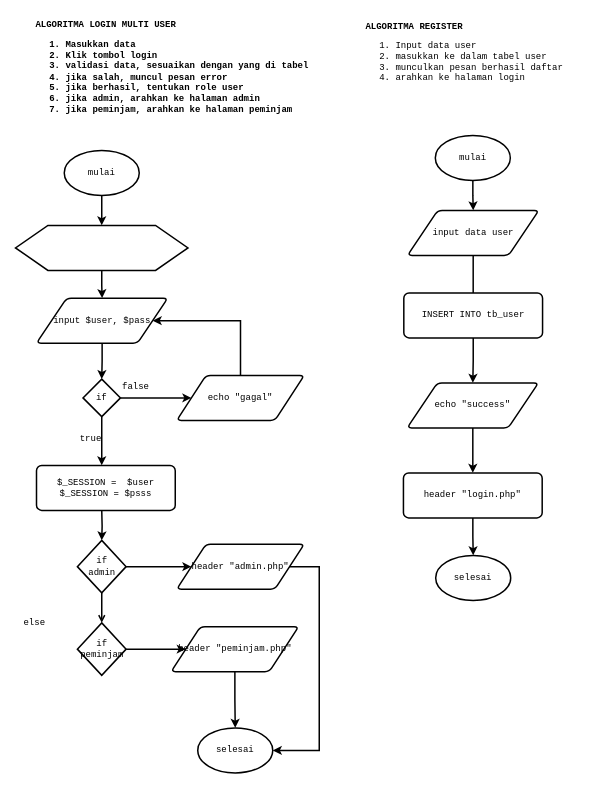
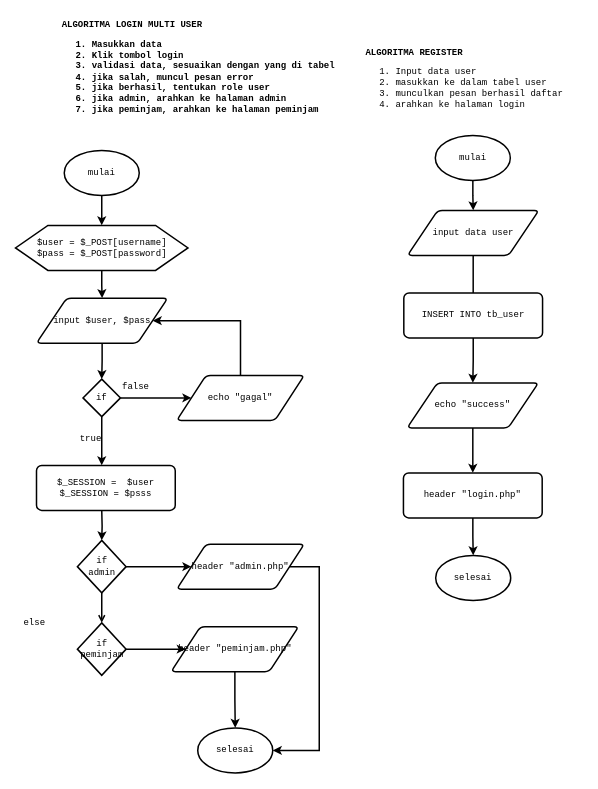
- <mxCell id="5" value="&lt;b&gt;ALGORITMA REGISTER&lt;/b&gt;&lt;br&gt;&lt;ol&gt;&lt;li&gt;Input data user&lt;/li&gt;&lt;li&gt;masukkan ke dalam tabel user&lt;/li&gt;&lt;li&gt;munculkan pesan berhasil daftar&lt;/li&gt;&lt;li&gt;arahkan ke halaman login&lt;/li&gt;&lt;/ol&gt;" style="text;html=1;align=left;verticalAlign=middle;resizable=0;points=[];autosize=1;strokeColor=none;fillColor=none;fontFamily=Courier New;" vertex="1" parent="1"><mxGeometry x="485" y="20" width="290" height="110" as="geometry" /></mxCell>
+ <mxCell id="5" value="&lt;b&gt;ALGORITMA REGISTER&lt;/b&gt;&lt;br&gt;&lt;ol&gt;&lt;li&gt;Input data user&lt;/li&gt;&lt;li&gt;masukkan ke dalam tabel user&lt;/li&gt;&lt;li&gt;munculkan pesan berhasil daftar&lt;/li&gt;&lt;li&gt;arahkan ke halaman login&lt;/li&gt;&lt;/ol&gt;" style="text;html=1;align=left;verticalAlign=middle;resizable=0;points=[];autosize=1;strokeColor=none;fillColor=none;fontFamily=Courier New;" vertex="1" parent="1"><mxGeometry x="485" y="55" width="290" height="110" as="geometry" /></mxCell>
- <mxCell id="4" value="&lt;font&gt;&lt;b&gt;ALGORITMA LOGIN MULTI USER&lt;br&gt;&lt;ol&gt;&lt;li&gt;Masukkan data&lt;/li&gt;&lt;li&gt;Klik tombol login&lt;/li&gt;&lt;li&gt;validasi data, sesuaikan dengan yang di tabel&lt;/li&gt;&lt;li&gt;jika salah, muncul pesan error&lt;/li&gt;&lt;li&gt;jika berhasil, tentukan role user&lt;/li&gt;&lt;li&gt;jika admin, arahkan ke halaman admin&lt;/li&gt;&lt;li&gt;jika peminjam, arahkan ke halaman peminjam&lt;/li&gt;&lt;/ol&gt;&lt;/b&gt;&lt;/font&gt;" style="text;html=1;align=left;verticalAlign=middle;resizable=0;points=[];autosize=1;strokeColor=none;fillColor=none;fontFamily=Courier New;" vertex="1" parent="1"><mxGeometry x="45" y="20" width="390" height="150" as="geometry" /></mxCell>
+ <mxCell id="4" value="&lt;font&gt;&lt;b&gt;ALGORITMA LOGIN MULTI USER&lt;br&gt;&lt;ol&gt;&lt;li&gt;Masukkan data&lt;/li&gt;&lt;li&gt;Klik tombol login&lt;/li&gt;&lt;li&gt;validasi data, sesuaikan dengan yang di tabel&lt;/li&gt;&lt;li&gt;jika salah, muncul pesan error&lt;/li&gt;&lt;li&gt;jika berhasil, tentukan role user&lt;/li&gt;&lt;li&gt;jika admin, arahkan ke halaman admin&lt;/li&gt;&lt;li&gt;jika peminjam, arahkan ke halaman peminjam&lt;/li&gt;&lt;/ol&gt;&lt;/b&gt;&lt;/font&gt;" style="text;html=1;align=left;verticalAlign=middle;resizable=0;points=[];autosize=1;strokeColor=none;fillColor=none;fontFamily=Courier New;" vertex="1" parent="1"><mxGeometry x="80" y="20" width="390" height="150" as="geometry" /></mxCell>
+ <mxCell id="8" value="$user = $_POST[username]&lt;br&gt;$pass = $_POST[password]" style="text;html=1;align=center;verticalAlign=middle;resizable=0;points=[];autosize=1;strokeColor=none;fillColor=none;strokeWidth=2;fontFamily=Courier New;movable=0;rotatable=0;deletable=0;editable=0;locked=1;connectable=0;" vertex="1" parent="6"><mxGeometry x="15" y="10" width="200" height="40" as="geometry" /></mxCell>
